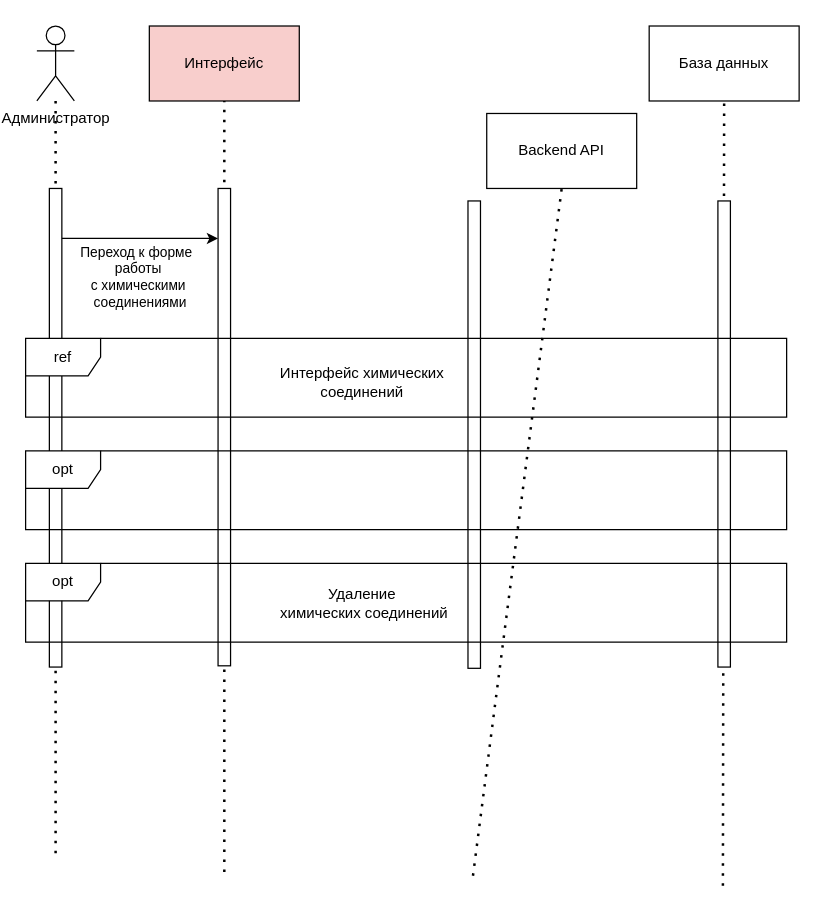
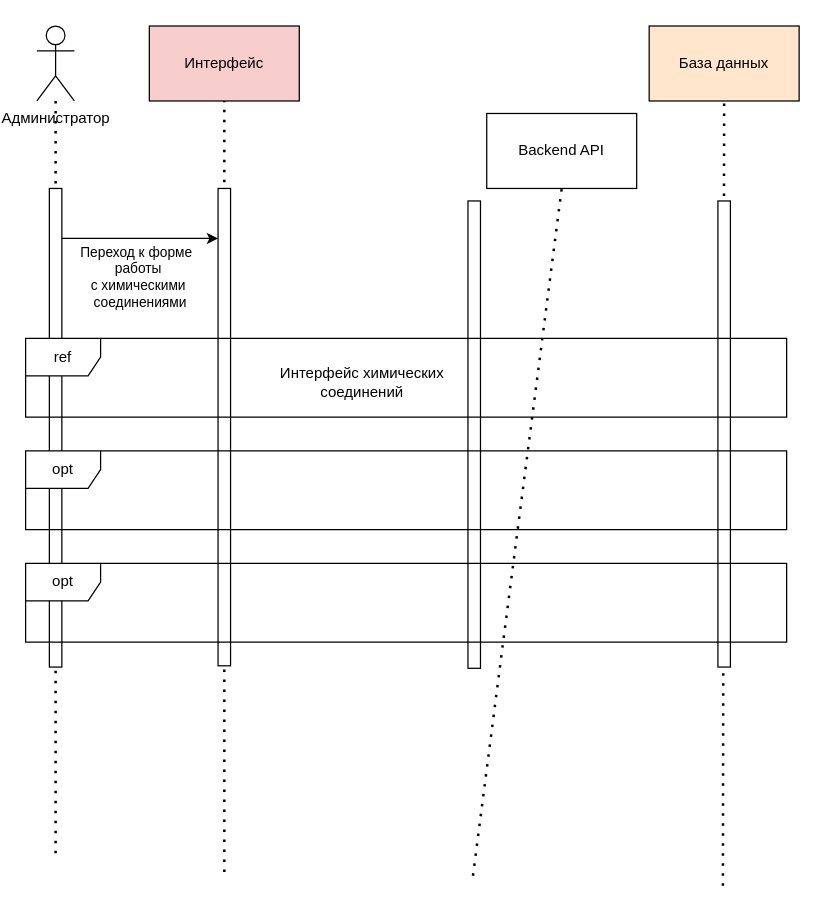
- <mxCell id="12" value="База данных" style="rounded=0;whiteSpace=wrap;html=1;" vertex="1" parent="1"><mxGeometry x="519" y="20" width="120" height="60" as="geometry" /></mxCell>
+ <mxCell id="12" value="База данных" style="rounded=0;whiteSpace=wrap;html=1;fillColor=#ffe6cc;" vertex="1" parent="1"><mxGeometry x="519" y="20" width="120" height="60" as="geometry" /></mxCell>
- <mxCell id="20" value="&lt;div&gt;Удаление&lt;br&gt;&lt;/div&gt;&lt;div&gt;&amp;nbsp;химических соединений&lt;/div&gt;" style="text;html=1;align=center;verticalAlign=middle;resizable=0;points=[];autosize=1;strokeColor=none;fillColor=none;" vertex="1" parent="1"><mxGeometry x="209" y="461.5" width="160" height="40" as="geometry" /></mxCell>
